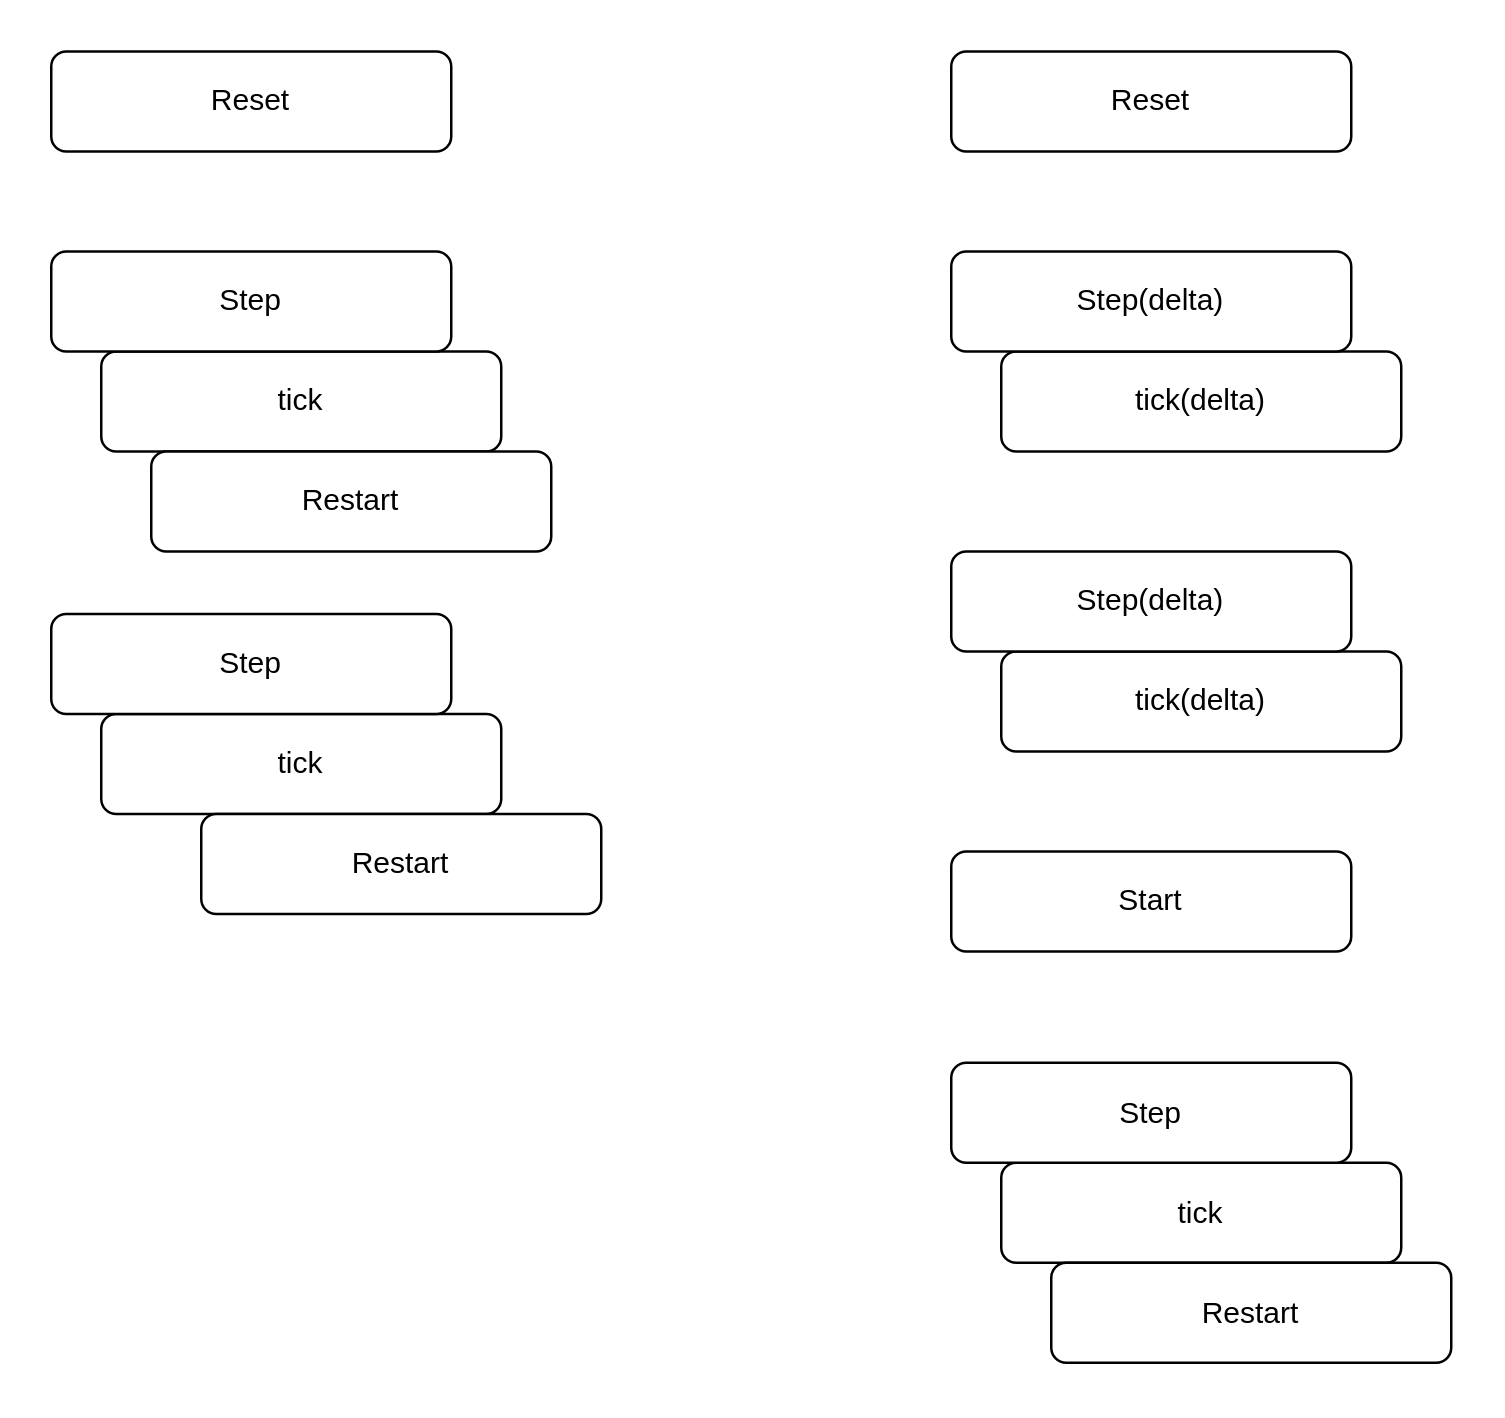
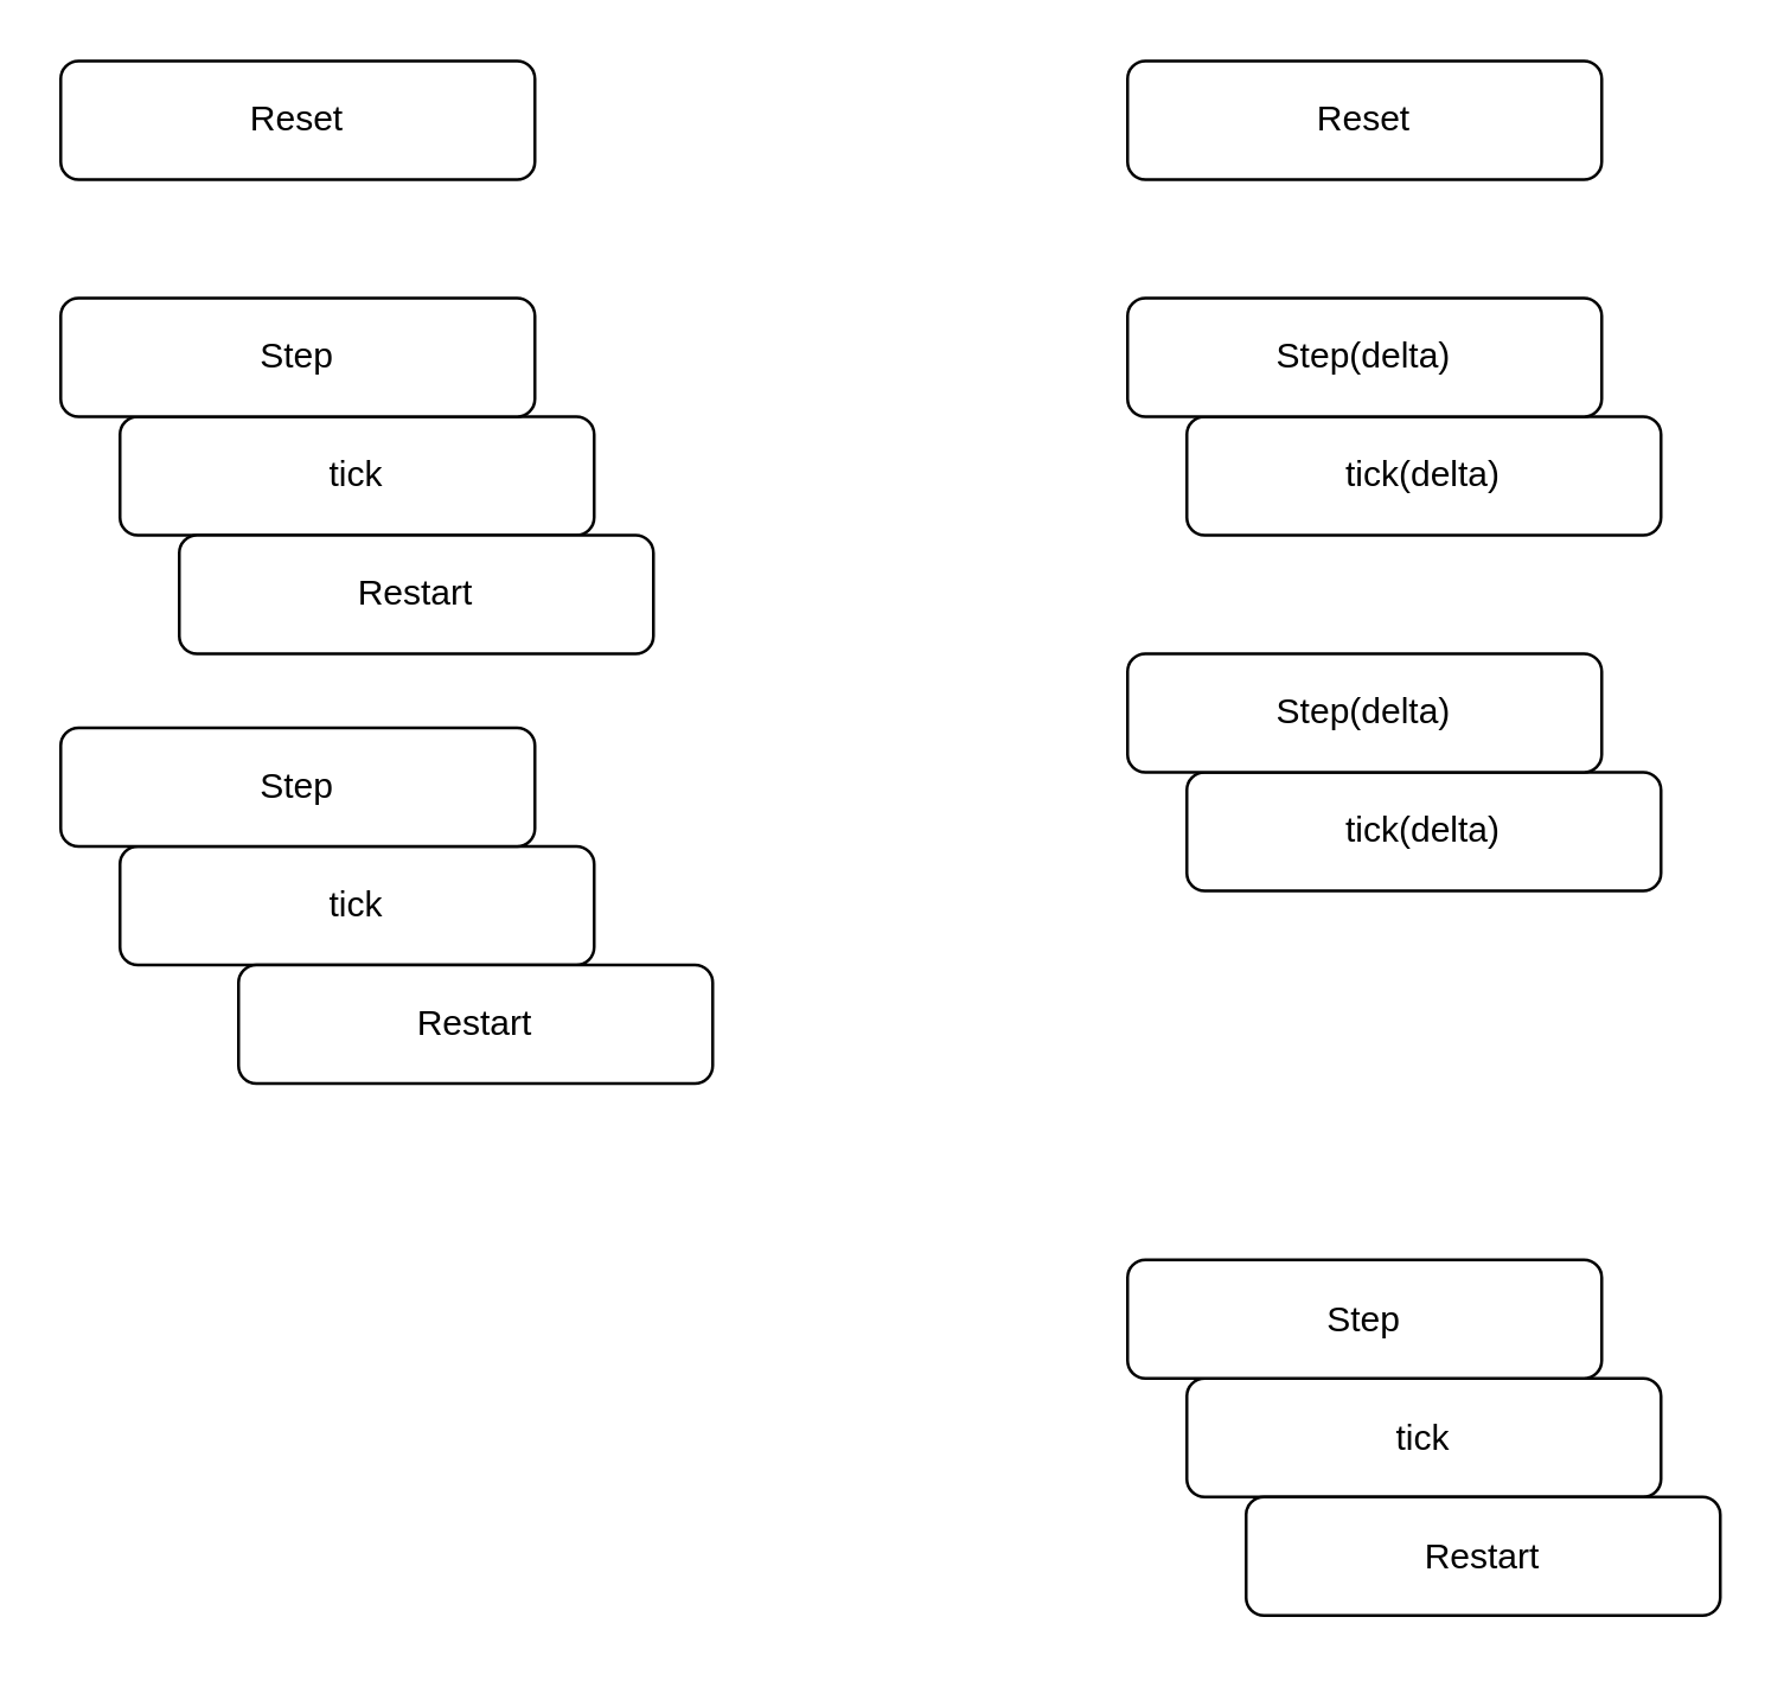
- <mxCell id="10" value="Start" style="shape=rect;html=1;rounded=1;whiteSpace=wrap;align=center;" vertex="1" parent="1"><mxGeometry x="380" y="340" width="160" height="40" as="geometry" /></mxCell>
